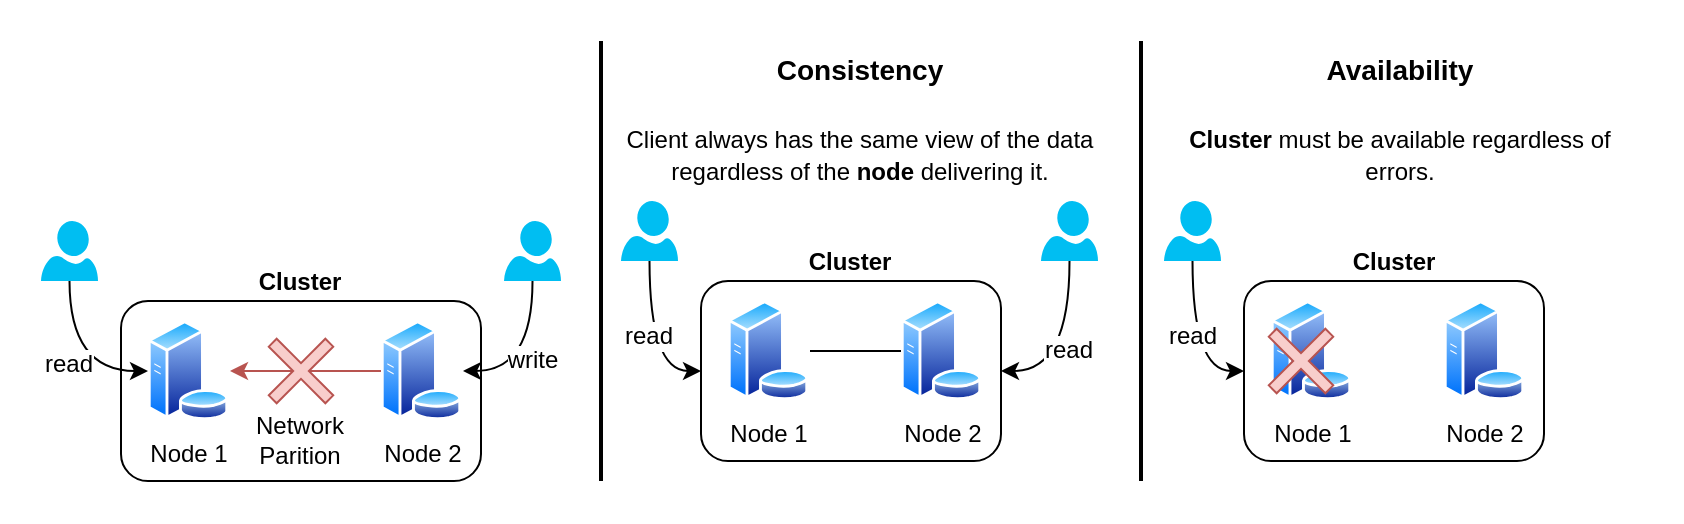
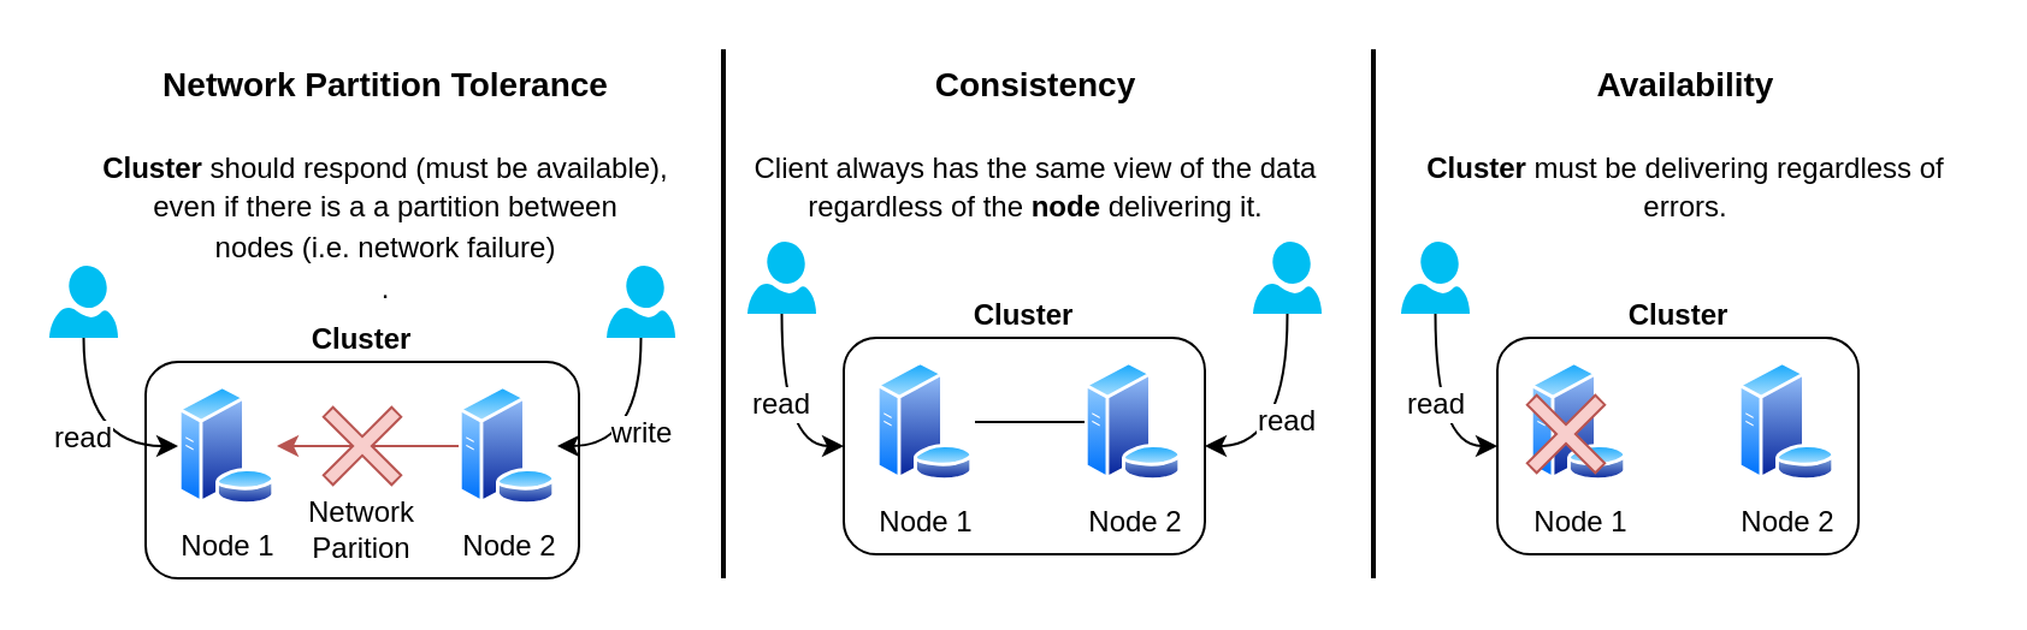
- <mxCell id="24" value="Availability&lt;br&gt;&lt;font style=&quot;font-size: 12px&quot;&gt;&lt;br&gt;Cluster&lt;span style=&quot;font-weight: normal&quot;&gt; must be available regardless of errors.&lt;br&gt;&lt;/span&gt;&lt;/font&gt;" style="text;html=1;strokeColor=none;fillColor=none;align=center;verticalAlign=top;whiteSpace=wrap;rounded=0;fontStyle=1;fontSize=14;" parent="1" vertex="1"><mxGeometry x="580" y="20" width="240" height="90" as="geometry" /></mxCell>
+ <mxCell id="24" value="Availability&lt;br&gt;&lt;font style=&quot;font-size: 12px&quot;&gt;&lt;br&gt;Cluster&lt;span style=&quot;font-weight: normal&quot;&gt; must be delivering regardless of errors.&lt;br&gt;&lt;/span&gt;&lt;/font&gt;" style="text;html=1;strokeColor=none;fillColor=none;align=center;verticalAlign=top;whiteSpace=wrap;rounded=0;fontStyle=1;fontSize=14;" parent="1" vertex="1"><mxGeometry x="580" y="20" width="240" height="90" as="geometry" /></mxCell>
+ <mxCell id="3" value="Network Partition Tolerance&lt;br&gt;&lt;font style=&quot;font-size: 12px&quot;&gt;&lt;br&gt;Cluster &lt;span style=&quot;font-weight: normal&quot;&gt;should respond (must be available), even if there is a a partition between nodes&amp;nbsp;&lt;/span&gt;&lt;span style=&quot;font-weight: 400&quot;&gt;(i.e. network failure)&lt;/span&gt;&lt;span style=&quot;font-weight: normal&quot;&gt;&lt;br&gt;.&lt;/span&gt;&lt;/font&gt;" style="text;html=1;strokeColor=none;fillColor=none;align=center;verticalAlign=top;whiteSpace=wrap;rounded=0;fontStyle=1;fontSize=14;" parent="1" vertex="1"><mxGeometry x="40" y="20" width="240" height="90" as="geometry" /></mxCell>
